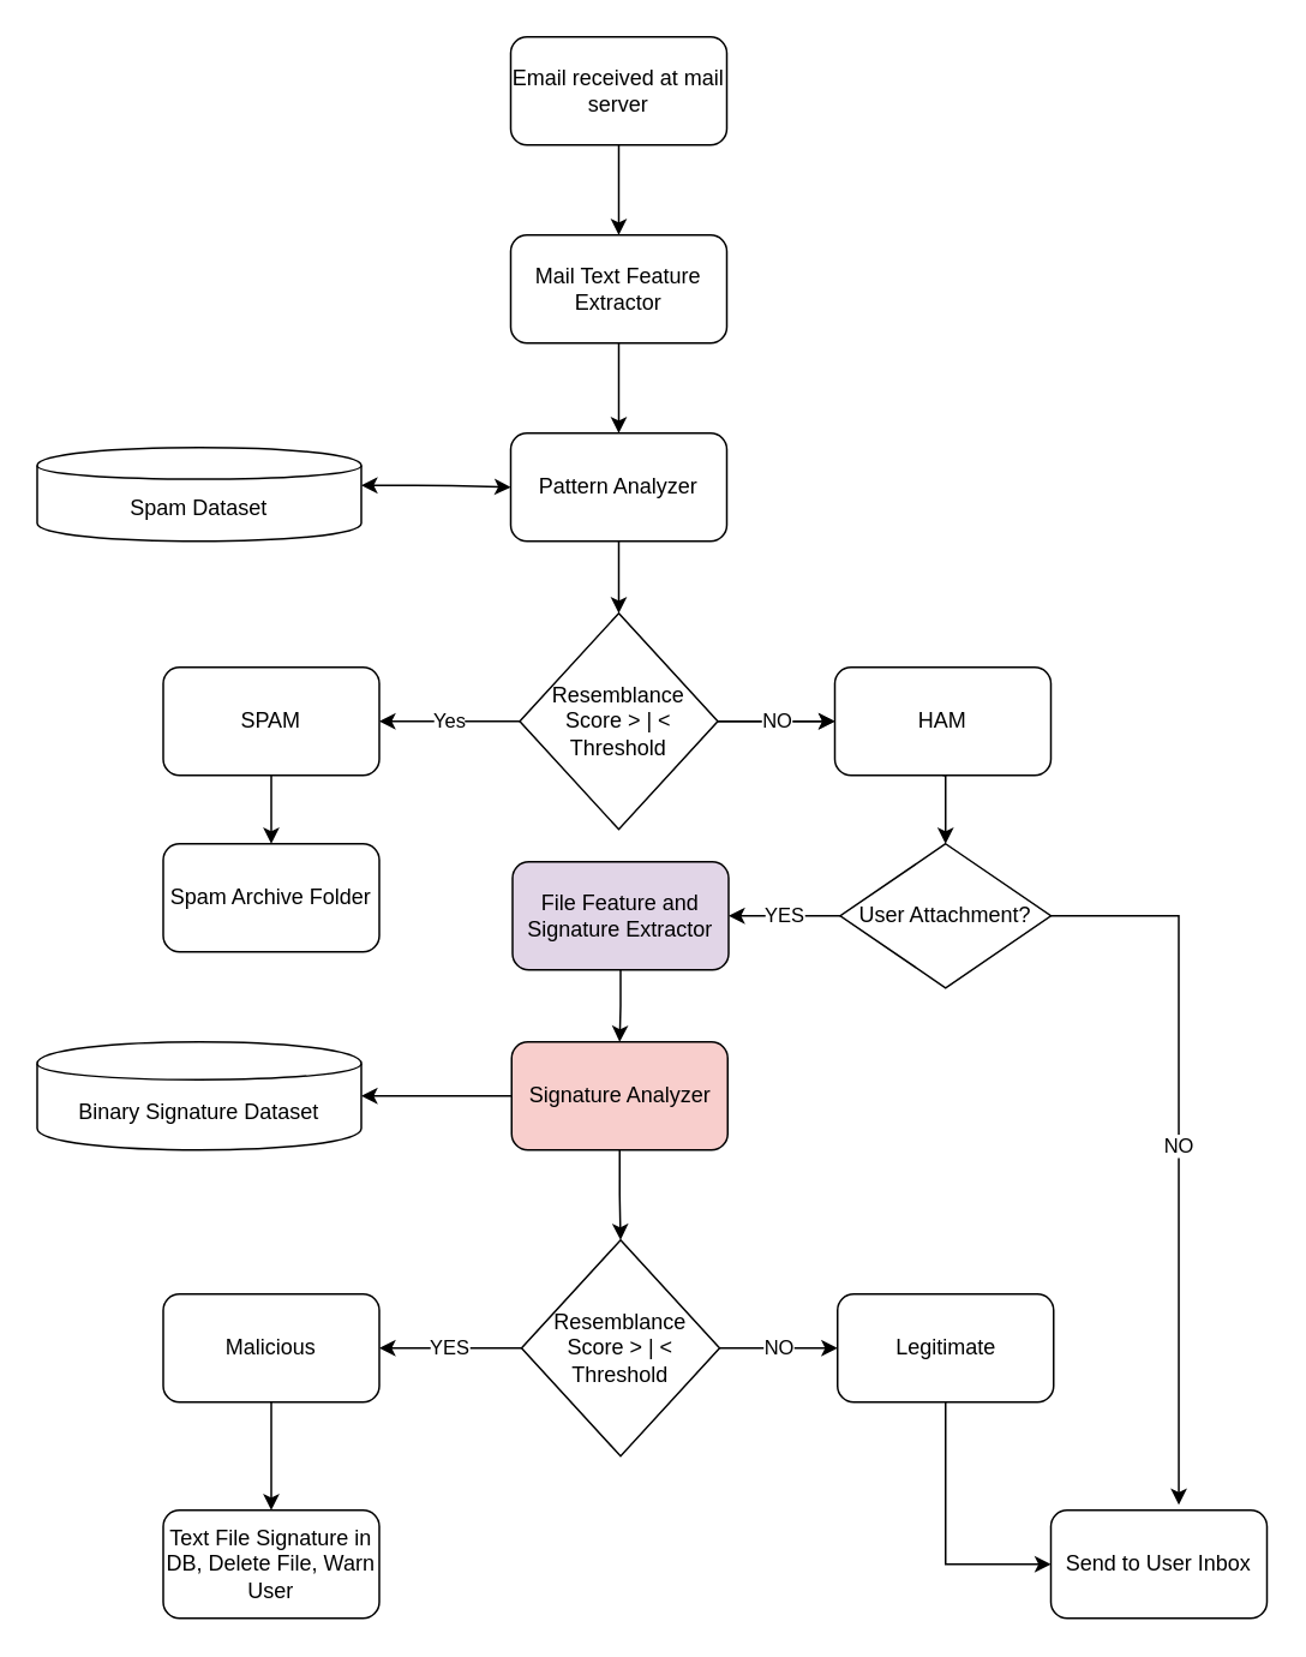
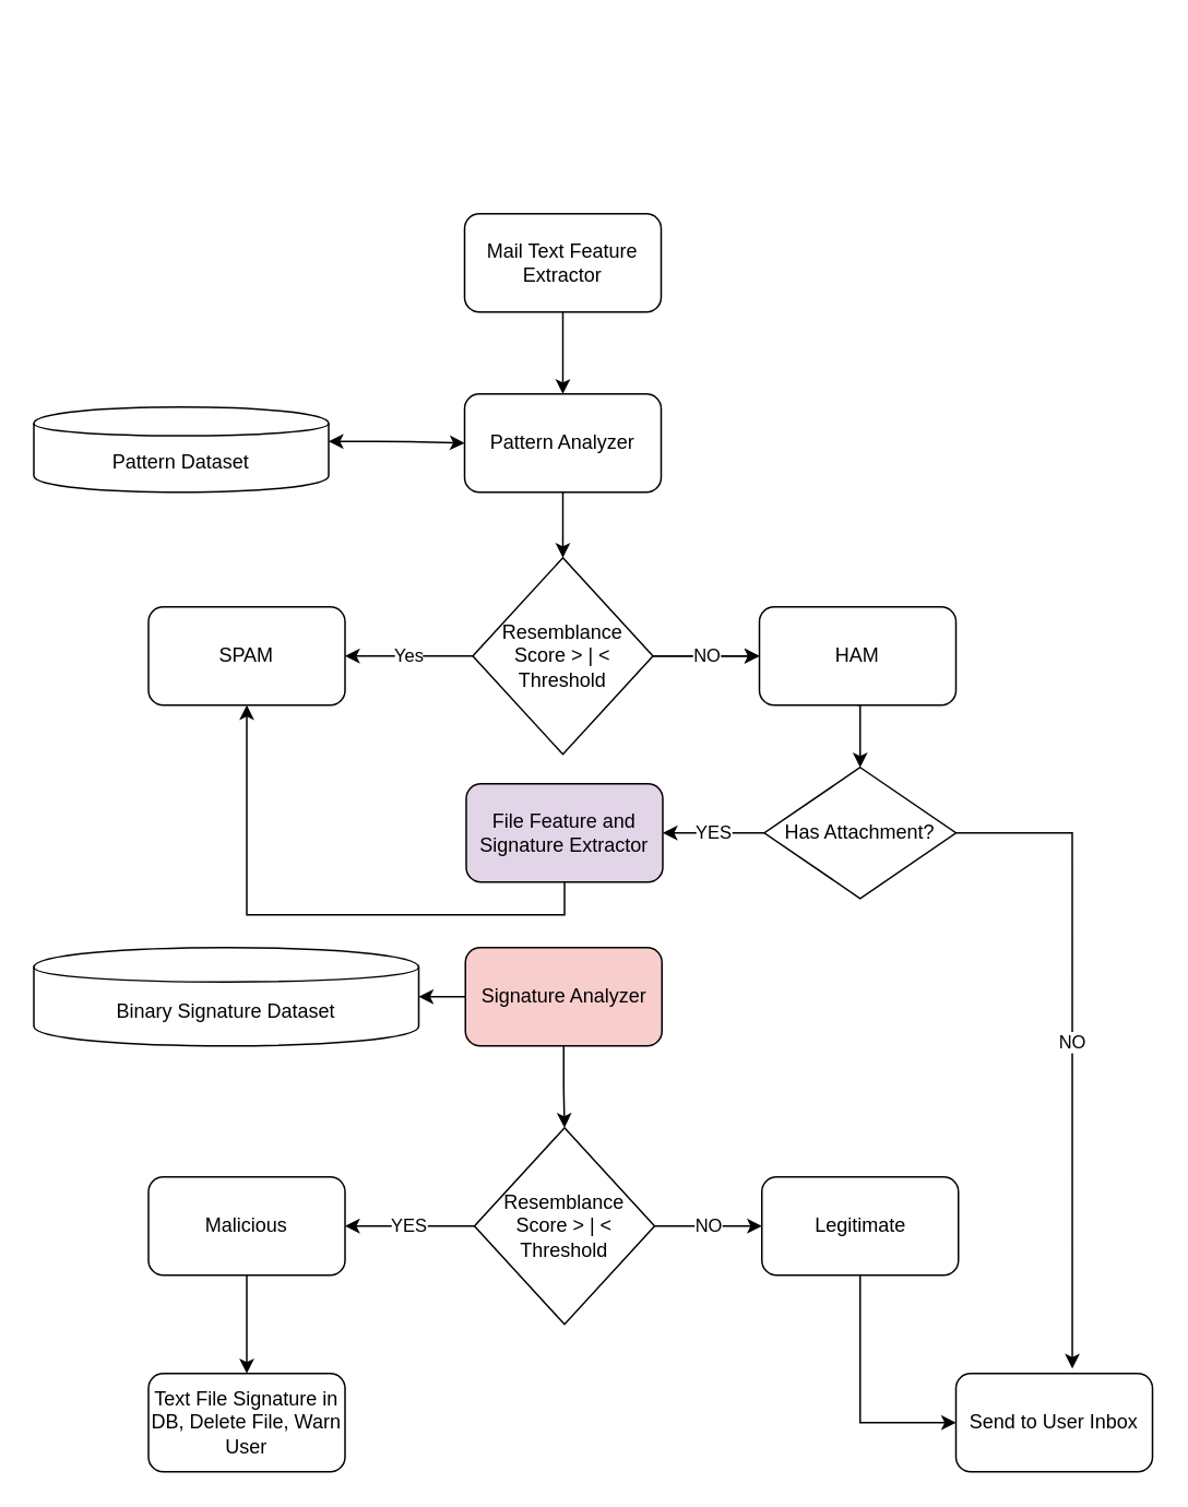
- <mxCell id="3" value="Email received at mail server" style="rounded=1;whiteSpace=wrap;html=1;" vertex="1" parent="1"><mxGeometry x="283" y="20" width="120" height="60" as="geometry" /></mxCell>
- <mxCell id="2" style="edgeStyle=orthogonalEdgeStyle;rounded=0;orthogonalLoop=1;jettySize=auto;html=1;exitX=0.5;exitY=1;exitDx=0;exitDy=0;entryX=0.5;entryY=0;entryDx=0;entryDy=0;" edge="1" parent="1" source="3" target="5"><mxGeometry relative="1" as="geometry" /></mxCell>
- <mxCell id="8" value="Spam Dataset" style="shape=cylinder;whiteSpace=wrap;html=1;boundedLbl=1;backgroundOutline=1;" vertex="1" parent="1"><mxGeometry x="20" y="248" width="180" height="52" as="geometry" /></mxCell>
+ <mxCell id="8" value="Pattern Dataset" style="shape=cylinder;whiteSpace=wrap;html=1;boundedLbl=1;backgroundOutline=1;" vertex="1" parent="1"><mxGeometry x="20" y="248" width="180" height="52" as="geometry" /></mxCell>
- <mxCell id="14" style="edgeStyle=orthogonalEdgeStyle;rounded=0;orthogonalLoop=1;jettySize=auto;html=1;exitX=0.5;exitY=1;exitDx=0;exitDy=0;entryX=0.5;entryY=0;entryDx=0;entryDy=0;" edge="1" parent="1" source="15" target="22"><mxGeometry relative="1" as="geometry" /></mxCell>
- <mxCell id="22" value="Spam Archive Folder" style="rounded=1;whiteSpace=wrap;html=1;" vertex="1" parent="1"><mxGeometry x="90" y="468" width="120" height="60" as="geometry" /></mxCell>
- <mxCell id="20" value="User Attachment?" style="rhombus;whiteSpace=wrap;html=1;" vertex="1" parent="1"><mxGeometry x="466" y="468" width="117" height="80" as="geometry" /></mxCell>
+ <mxCell id="20" value="Has Attachment?" style="rhombus;whiteSpace=wrap;html=1;" vertex="1" parent="1"><mxGeometry x="466" y="468" width="117" height="80" as="geometry" /></mxCell>
- <mxCell id="23" style="edgeStyle=orthogonalEdgeStyle;rounded=0;orthogonalLoop=1;jettySize=auto;html=1;exitX=0.5;exitY=1;exitDx=0;exitDy=0;" edge="1" parent="1" source="35" target="26"><mxGeometry relative="1" as="geometry" /></mxCell>
+ <mxCell id="23" style="edgeStyle=orthogonalEdgeStyle;rounded=0;orthogonalLoop=1;jettySize=auto;html=1;exitX=0.5;exitY=1;exitDx=0;exitDy=0;" edge="1" parent="1" source="35" target="15"><mxGeometry relative="1" as="geometry" /></mxCell>
- <mxCell id="27" value="Binary Signature Dataset" style="shape=cylinder;whiteSpace=wrap;html=1;boundedLbl=1;backgroundOutline=1;" vertex="1" parent="1"><mxGeometry x="20" y="578" width="180" height="60" as="geometry" /></mxCell>
+ <mxCell id="27" value="Binary Signature Dataset" style="shape=cylinder;whiteSpace=wrap;html=1;boundedLbl=1;backgroundOutline=1;" vertex="1" parent="1"><mxGeometry x="20" y="578" width="235" height="60" as="geometry" /></mxCell>
